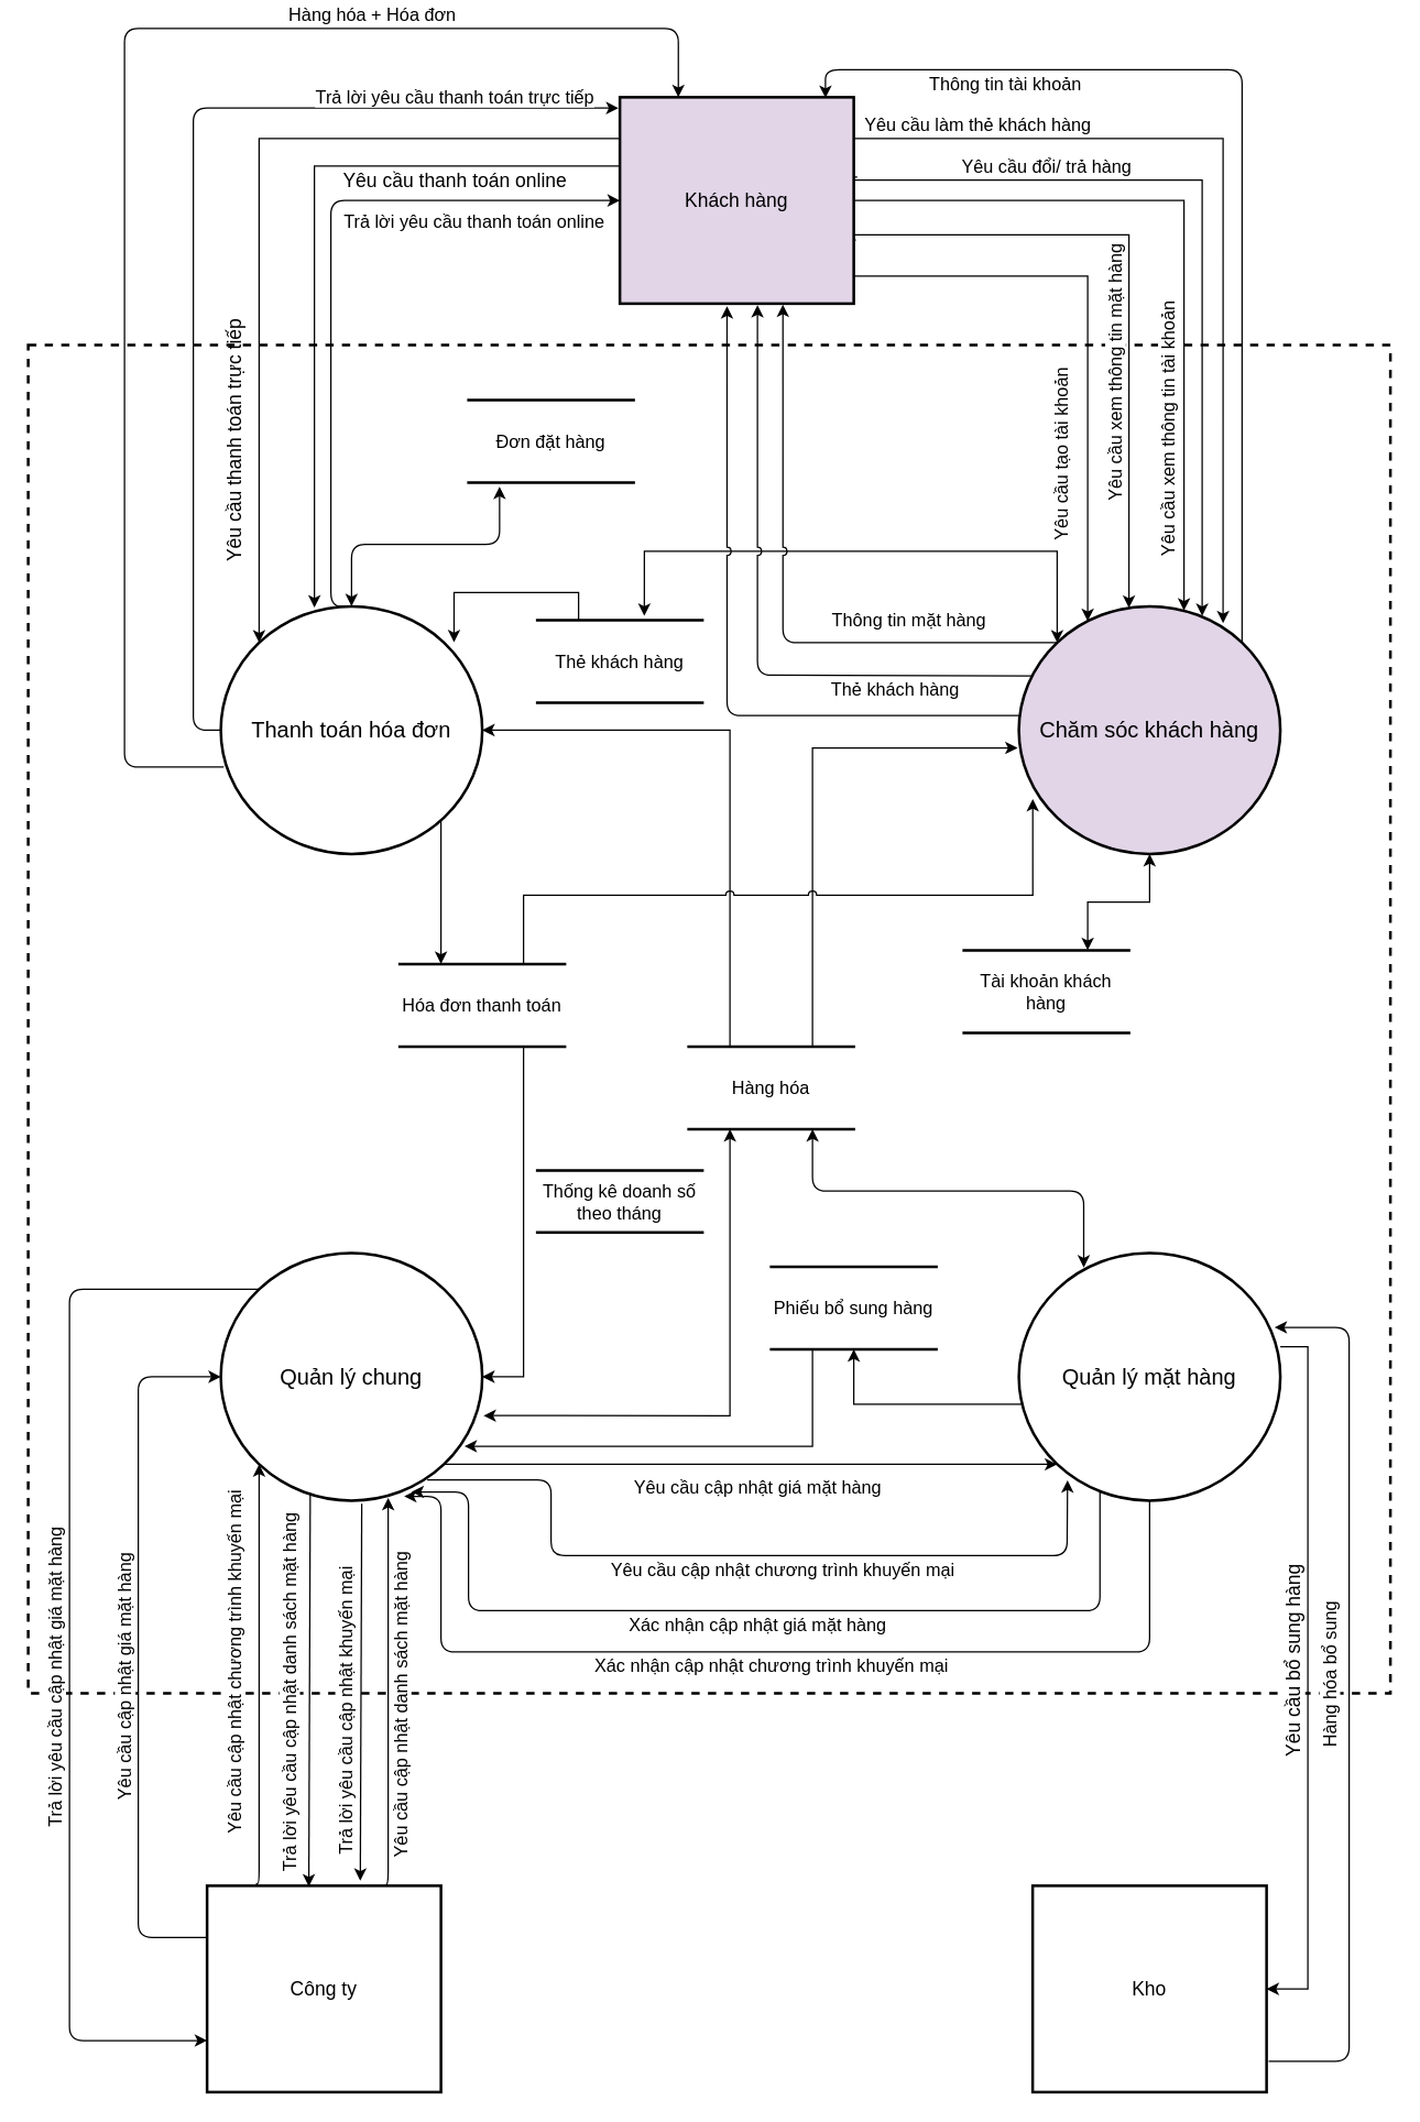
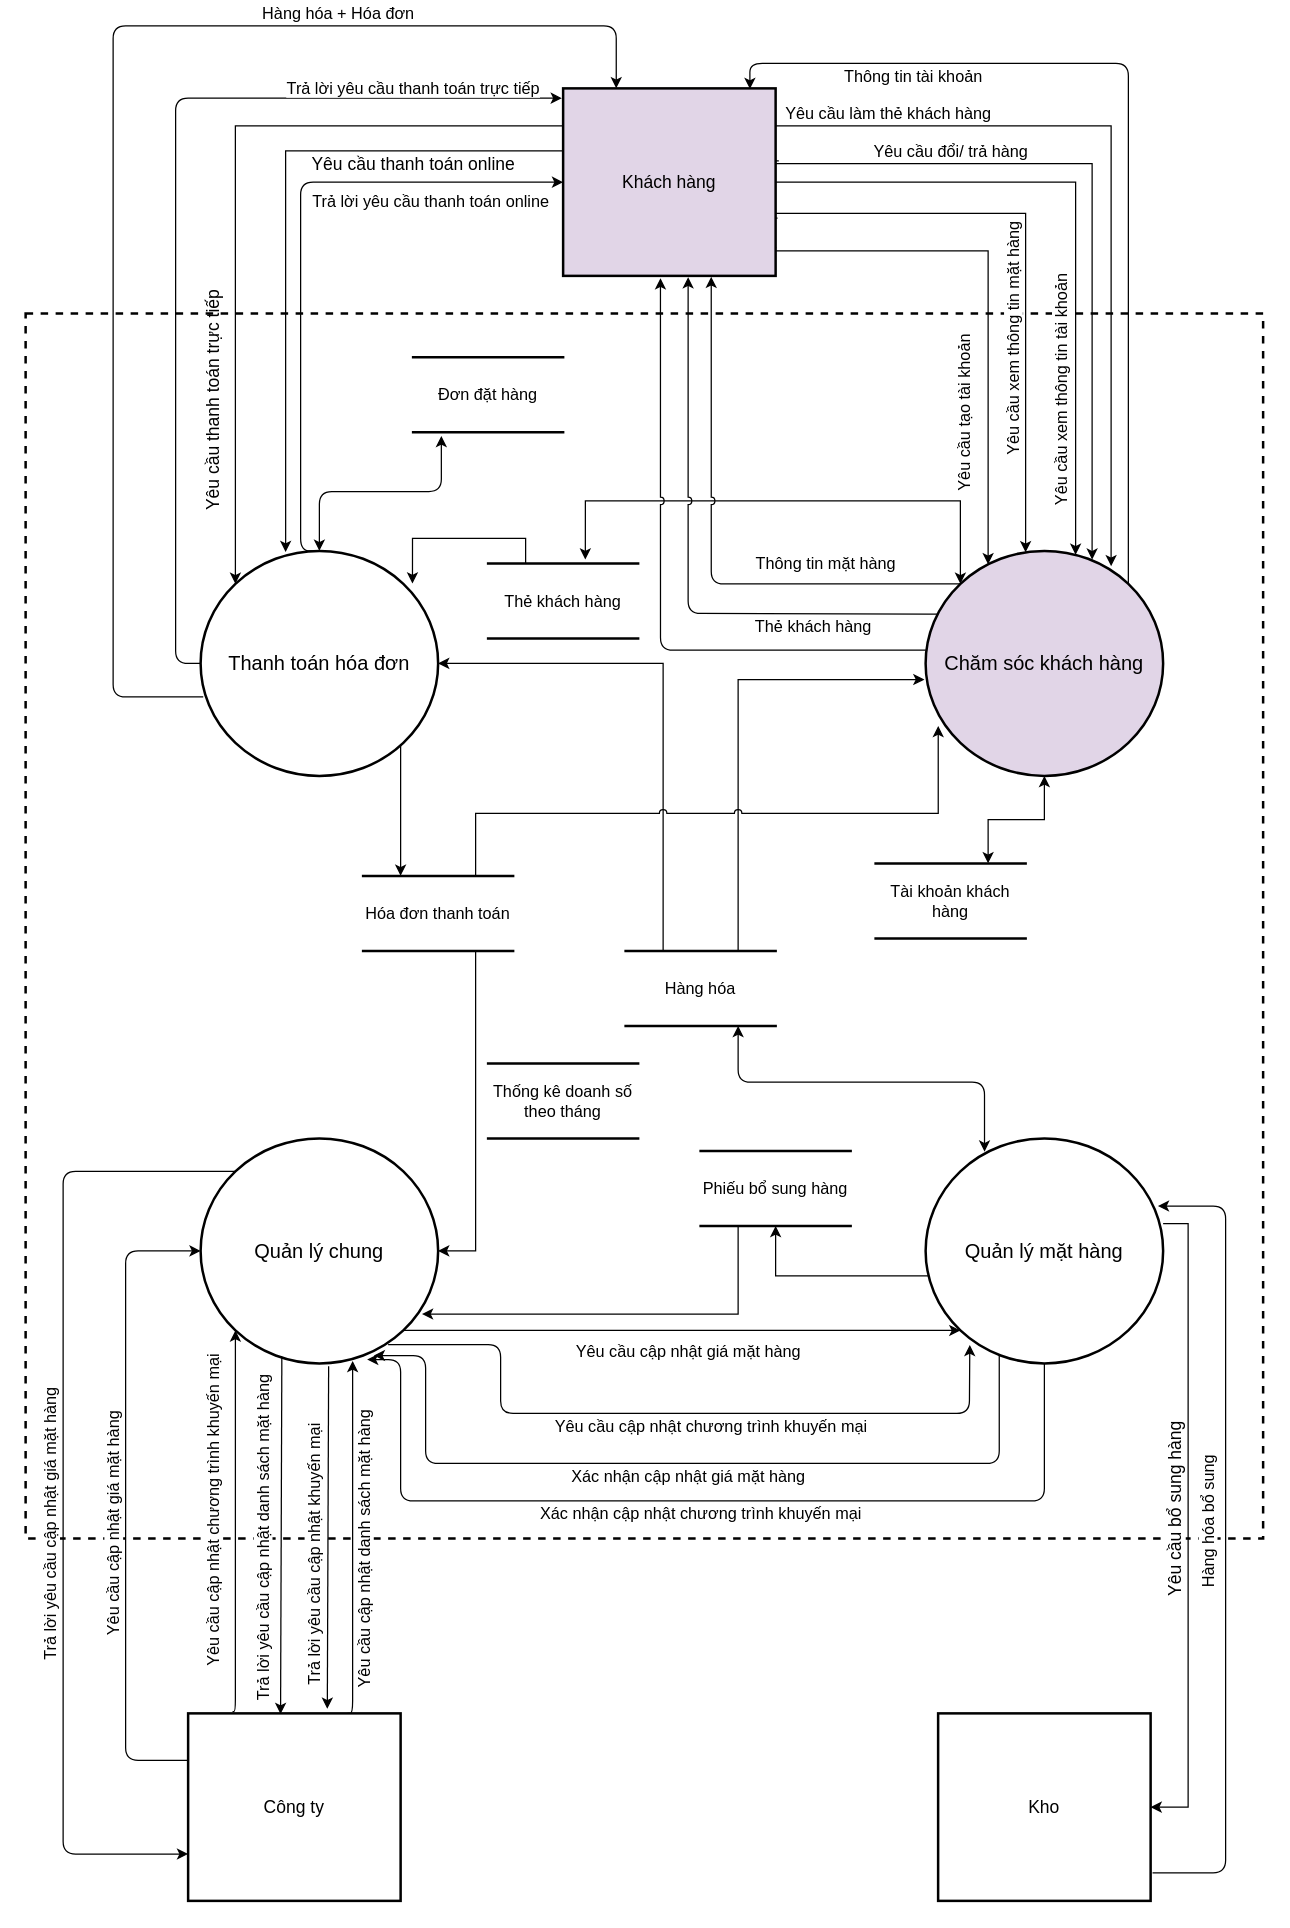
- <mxCell id="62" value="Đơn đặt hàng" style="shape=partialRectangle;whiteSpace=wrap;html=1;left=0;right=0;fillColor=none;strokeWidth=2;fontSize=13;" vertex="1" parent="1"><mxGeometry x="340" y="290" width="120" height="60" as="geometry" /></mxCell>
+ <mxCell id="62" value="Đơn đặt hàng" style="shape=partialRectangle;whiteSpace=wrap;html=1;left=0;right=0;fillColor=none;strokeWidth=2;fontSize=13;" vertex="1" parent="1"><mxGeometry x="330" y="285" width="120" height="60" as="geometry" /></mxCell>
- <mxCell id="68" value="Thống kê doanh số theo tháng" style="shape=partialRectangle;whiteSpace=wrap;html=1;left=0;right=0;fillColor=none;strokeWidth=2;fontSize=13;" vertex="1" parent="1"><mxGeometry x="390" y="850" width="120" height="45" as="geometry" /></mxCell>
+ <mxCell id="68" value="Thống kê doanh số theo tháng" style="shape=partialRectangle;whiteSpace=wrap;html=1;left=0;right=0;fillColor=none;strokeWidth=2;fontSize=13;" vertex="1" parent="1"><mxGeometry x="390" y="850" width="120" height="60" as="geometry" /></mxCell>
- <mxCell id="3" style="edgeStyle=orthogonalEdgeStyle;rounded=0;orthogonalLoop=1;jettySize=auto;html=1;exitX=0.25;exitY=1;exitDx=0;exitDy=0;entryX=1.005;entryY=0.657;entryDx=0;entryDy=0;entryPerimeter=0;fontSize=13;startArrow=classic;startFill=1;" edge="1" parent="1" source="55" target="26"><mxGeometry relative="1" as="geometry"><Array as="points"><mxPoint x="530" y="1028" /></Array></mxGeometry></mxCell>
